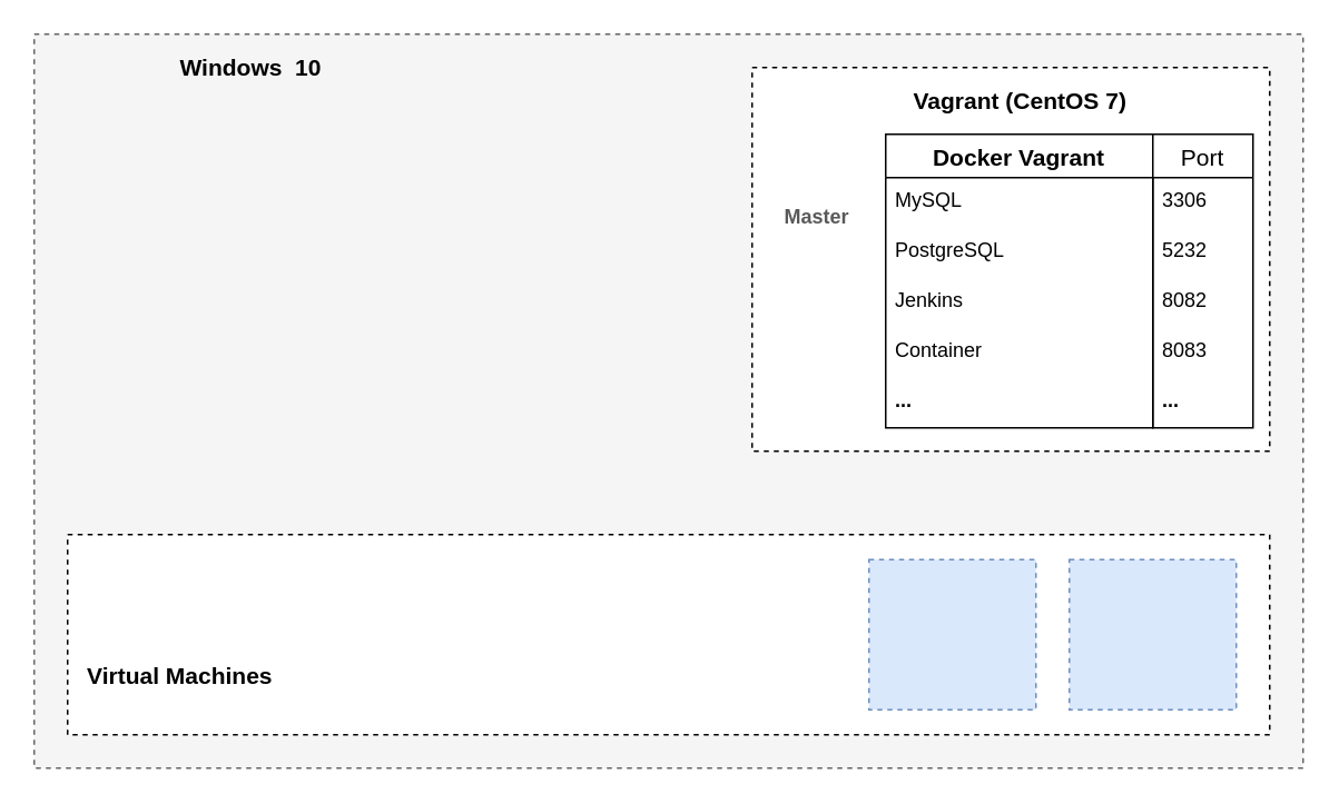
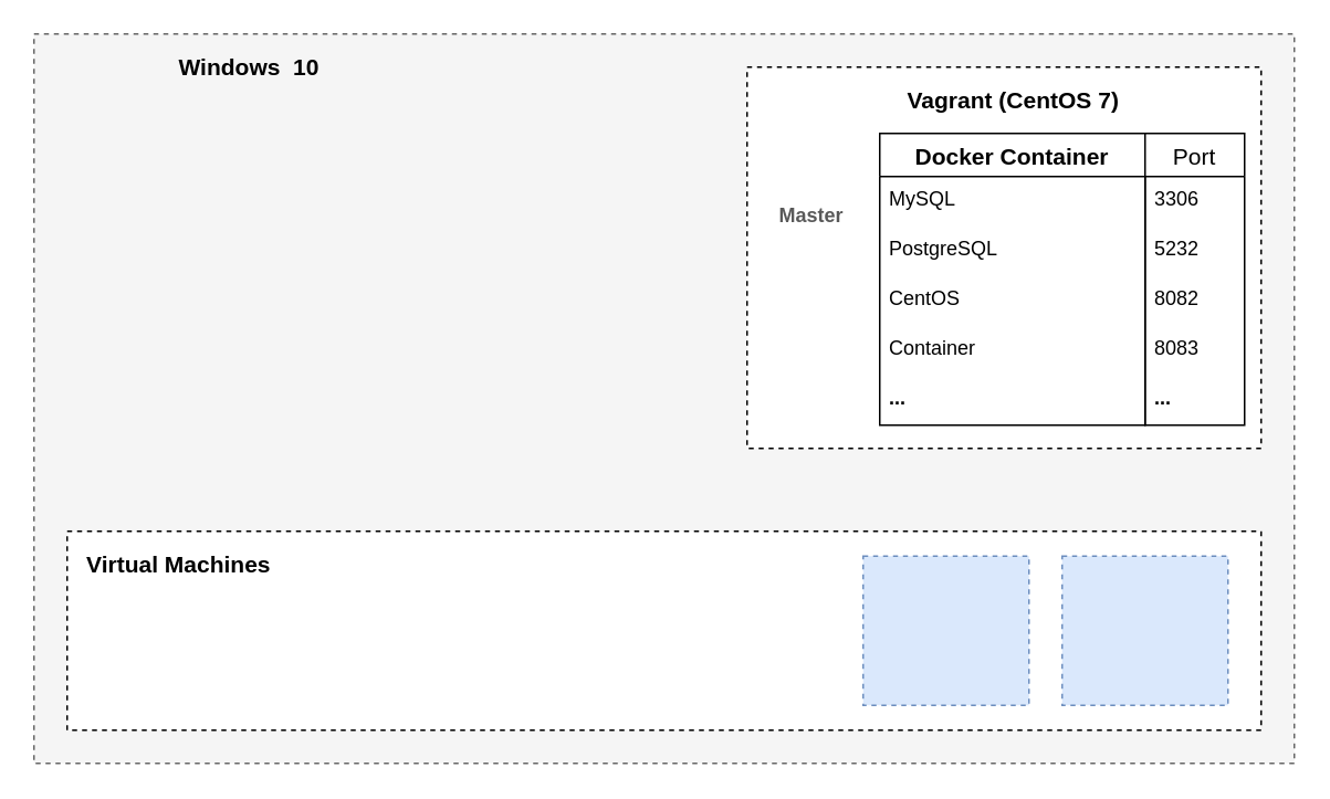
- <mxCell id="5" value="Docker Vagrant" style="swimlane;fontStyle=1;childLayout=stackLayout;horizontal=1;startSize=26;horizontalStack=0;resizeParent=1;resizeParentMax=0;resizeLast=0;collapsible=1;marginBottom=0;align=center;fontSize=14;" vertex="1" parent="4"><mxGeometry width="160" height="176" as="geometry" /></mxCell>
+ <mxCell id="5" value="Docker Container" style="swimlane;fontStyle=1;childLayout=stackLayout;horizontal=1;startSize=26;horizontalStack=0;resizeParent=1;resizeParentMax=0;resizeLast=0;collapsible=1;marginBottom=0;align=center;fontSize=14;" vertex="1" parent="4"><mxGeometry width="160" height="176" as="geometry" /></mxCell>
- <mxCell id="8" value="Jenkins" style="text;strokeColor=none;fillColor=none;spacingLeft=4;spacingRight=4;overflow=hidden;rotatable=0;points=[[0,0.5],[1,0.5]];portConstraint=eastwest;fontSize=12;" vertex="1" parent="5"><mxGeometry y="86" width="160" height="30" as="geometry" /></mxCell>
+ <mxCell id="8" value="CentOS" style="text;strokeColor=none;fillColor=none;spacingLeft=4;spacingRight=4;overflow=hidden;rotatable=0;points=[[0,0.5],[1,0.5]];portConstraint=eastwest;fontSize=12;" vertex="1" parent="5"><mxGeometry y="86" width="160" height="30" as="geometry" /></mxCell>
- <mxCell id="20" value="&lt;font style=&quot;font-size: 14px&quot;&gt;Virtual Machines&lt;/font&gt;" style="text;html=1;strokeColor=none;fillColor=none;align=left;verticalAlign=middle;whiteSpace=wrap;rounded=0;dashed=1;fontStyle=1" vertex="1" parent="1"><mxGeometry x="50" y="395" width="120" height="20" as="geometry" /></mxCell>
+ <mxCell id="20" value="&lt;font style=&quot;font-size: 14px&quot;&gt;Virtual Machines&lt;/font&gt;" style="text;html=1;strokeColor=none;fillColor=none;align=left;verticalAlign=middle;whiteSpace=wrap;rounded=0;dashed=1;fontStyle=1" vertex="1" parent="1"><mxGeometry x="50" y="330" width="120" height="20" as="geometry" /></mxCell>
